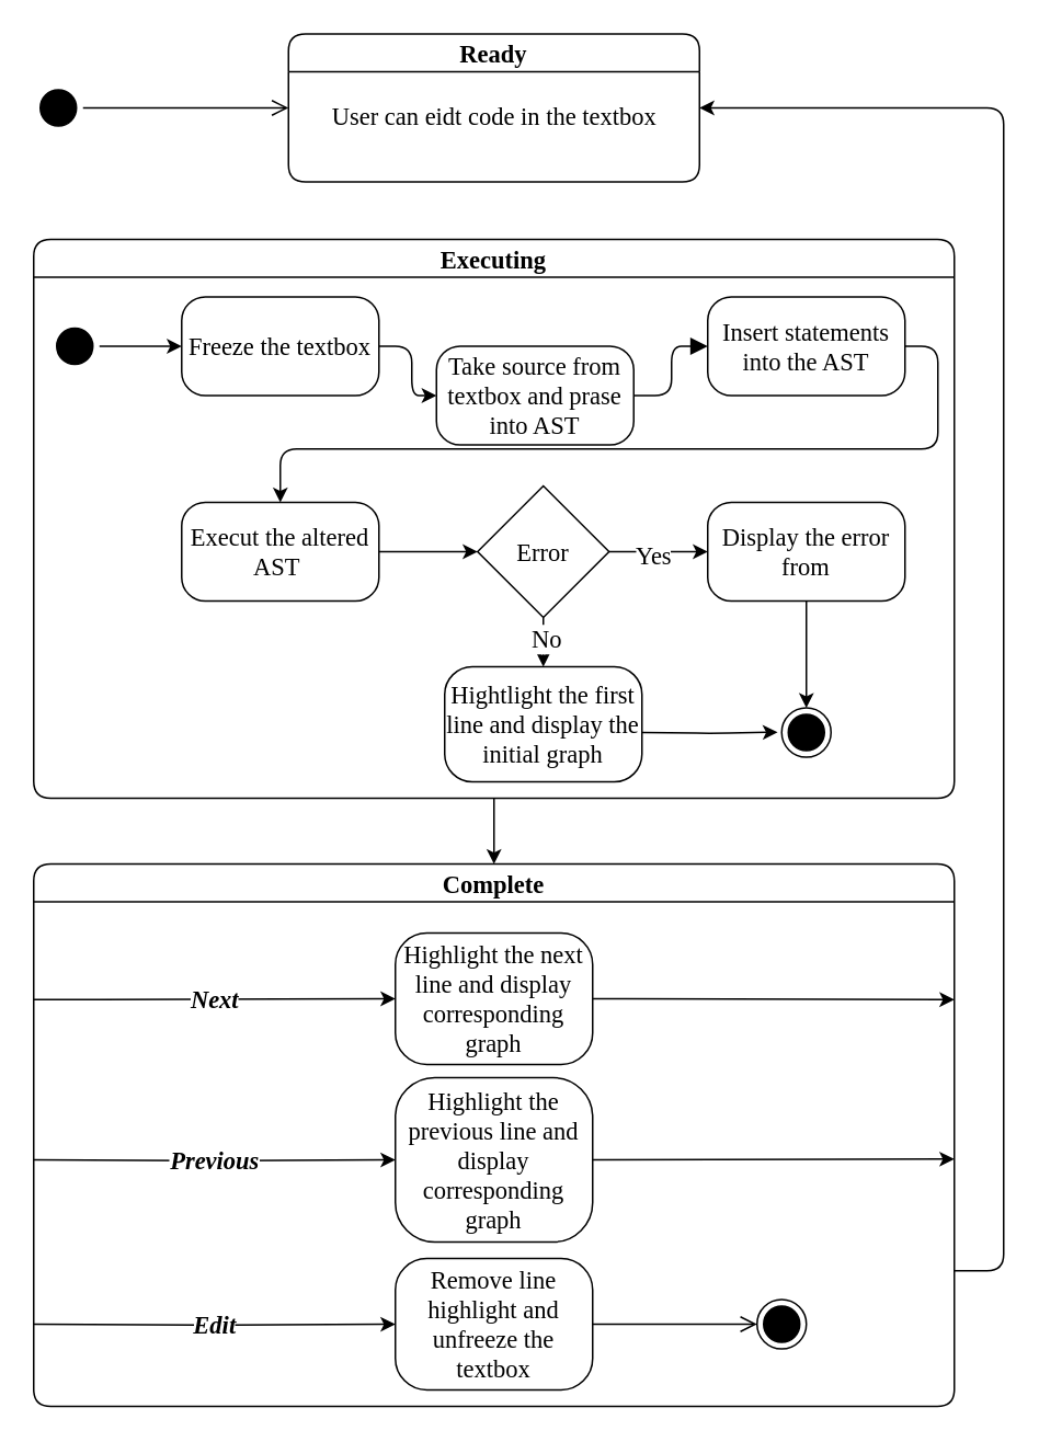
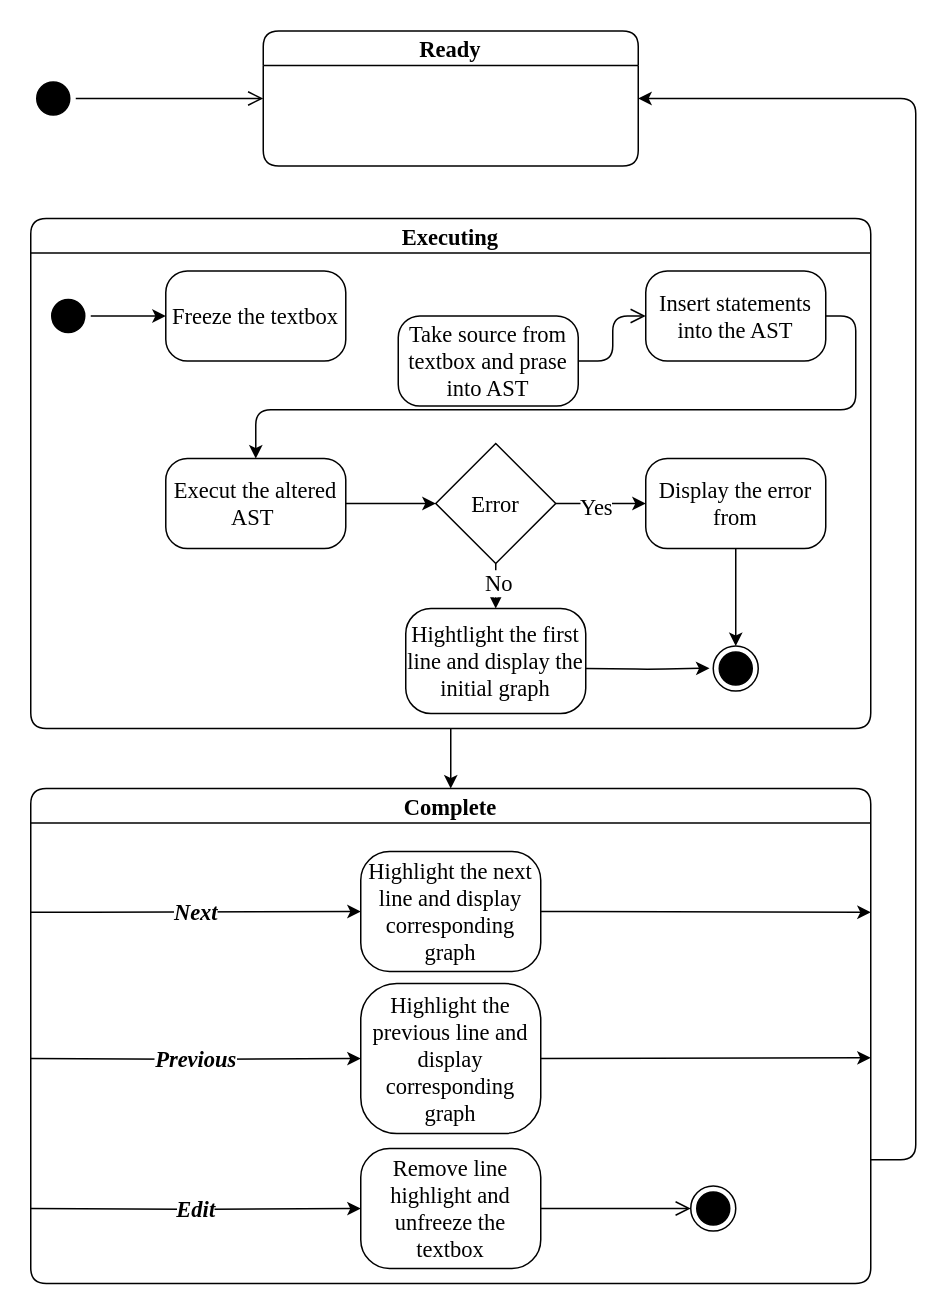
- <mxCell id="41" value="&lt;span style=&quot;font-family: &amp;#34;times new roman&amp;#34; ; font-size: 15px&quot;&gt;User can eidt code in the textbox&lt;/span&gt;" style="text;html=1;align=center;verticalAlign=middle;resizable=0;points=[];autosize=1;strokeColor=none;fillColor=none;" vertex="1" parent="39"><mxGeometry x="20" y="40" width="210" height="20" as="geometry" /></mxCell>
- <mxCell id="19" style="edgeStyle=elbowEdgeStyle;html=1;labelBackgroundColor=none;endArrow=block;endSize=8;strokeColor=#000000;fontFamily=Times New Roman;fontSize=15;align=left;" parent="18" source="20" target="25" edge="1"><mxGeometry relative="1" as="geometry" /></mxCell>
+ <mxCell id="19" style="edgeStyle=elbowEdgeStyle;html=1;labelBackgroundColor=none;endArrow=open;endSize=8;strokeColor=#000000;fontFamily=Times New Roman;fontSize=15;align=left;" parent="18" source="20" target="25" edge="1"><mxGeometry relative="1" as="geometry" /></mxCell>
- <mxCell id="37" value="" style="edgeStyle=orthogonalEdgeStyle;rounded=1;orthogonalLoop=1;jettySize=auto;html=1;fontFamily=Times New Roman;fontSize=15;" parent="18" source="38" target="20" edge="1"><mxGeometry relative="1" as="geometry" /></mxCell>
